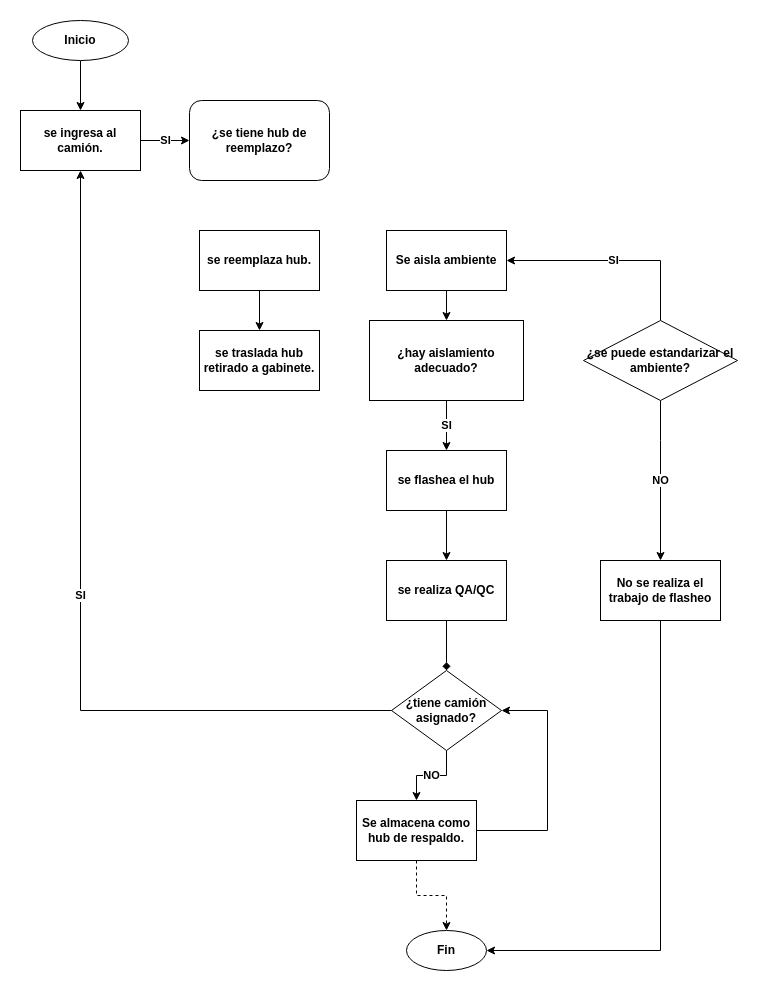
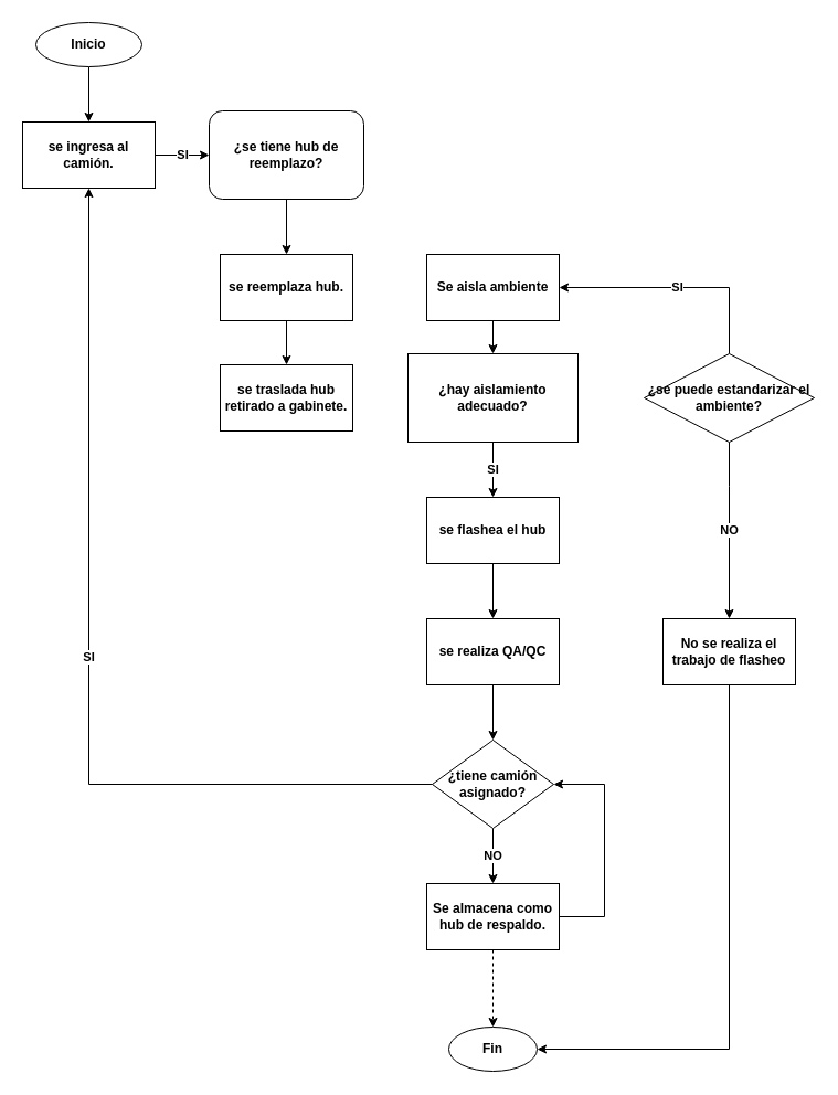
+ <mxCell id="5" value="" style="edgeStyle=orthogonalEdgeStyle;rounded=0;orthogonalLoop=1;jettySize=auto;html=1;fontStyle=1" edge="1" parent="1" source="6" target="9"><mxGeometry relative="1" as="geometry" /></mxCell>
- <mxCell id="15" value="" style="edgeStyle=orthogonalEdgeStyle;rounded=0;orthogonalLoop=1;jettySize=auto;html=1;fontStyle=1;endArrow=diamond;" edge="1" parent="1" source="16" target="19"><mxGeometry relative="1" as="geometry" /></mxCell>
+ <mxCell id="15" value="" style="edgeStyle=orthogonalEdgeStyle;rounded=0;orthogonalLoop=1;jettySize=auto;html=1;fontStyle=1" edge="1" parent="1" source="16" target="19"><mxGeometry relative="1" as="geometry" /></mxCell>
- <mxCell id="22" value="Se almacena como hub de respaldo." style="whiteSpace=wrap;html=1;fontStyle=1" vertex="1" parent="1"><mxGeometry x="356" y="800" width="120" height="60" as="geometry" /></mxCell>
+ <mxCell id="22" value="Se almacena como hub de respaldo." style="whiteSpace=wrap;html=1;fontStyle=1" vertex="1" parent="1"><mxGeometry x="386" y="800" width="120" height="60" as="geometry" /></mxCell>
